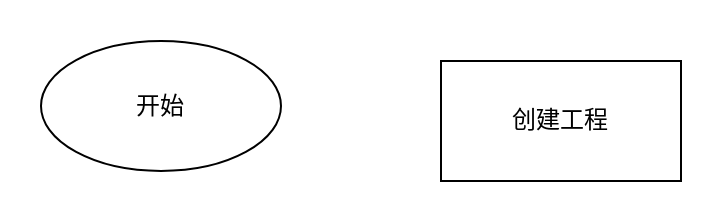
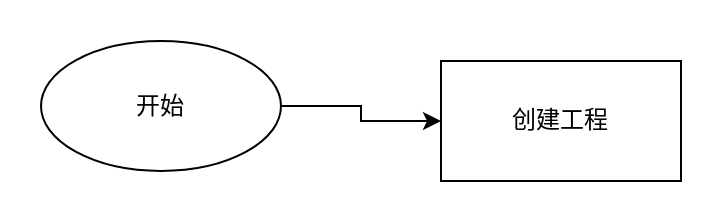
+ <mxCell id="2" style="edgeStyle=orthogonalEdgeStyle;rounded=0;orthogonalLoop=1;jettySize=auto;html=1;" edge="1" parent="1" source="3" target="4"><mxGeometry relative="1" as="geometry" /></mxCell>
